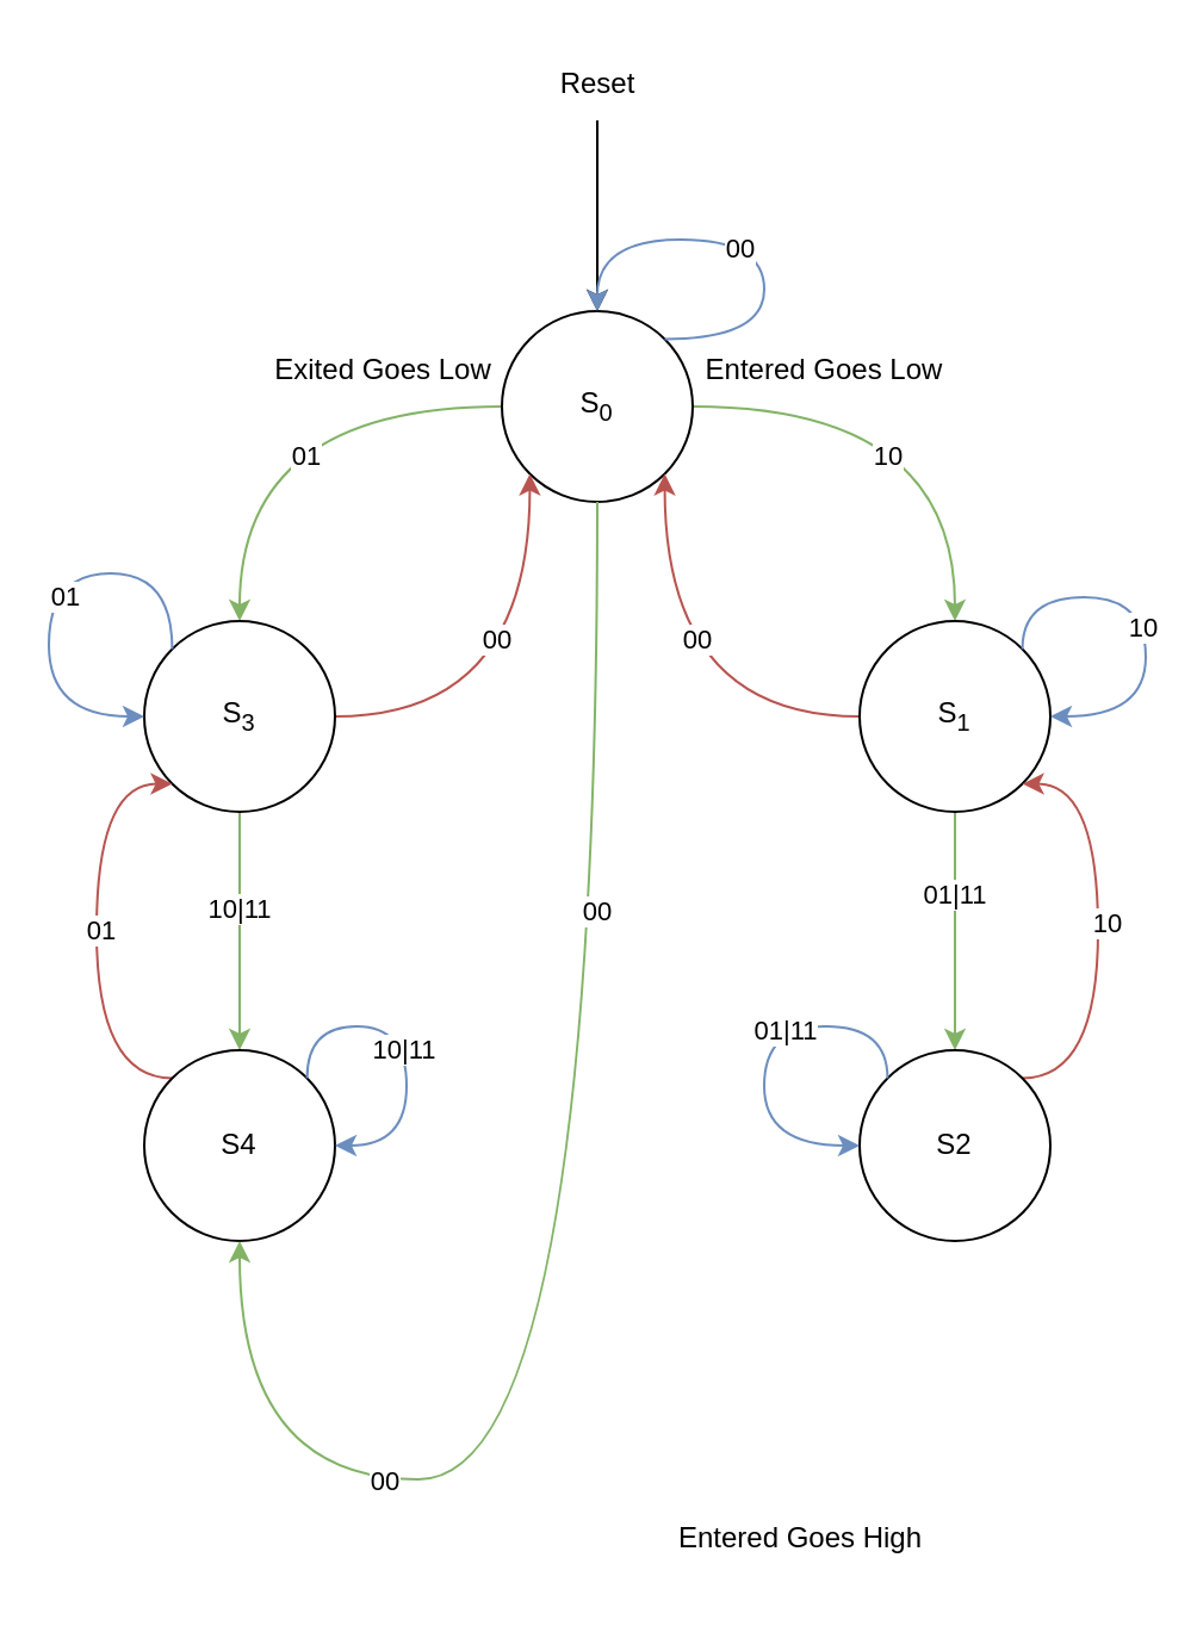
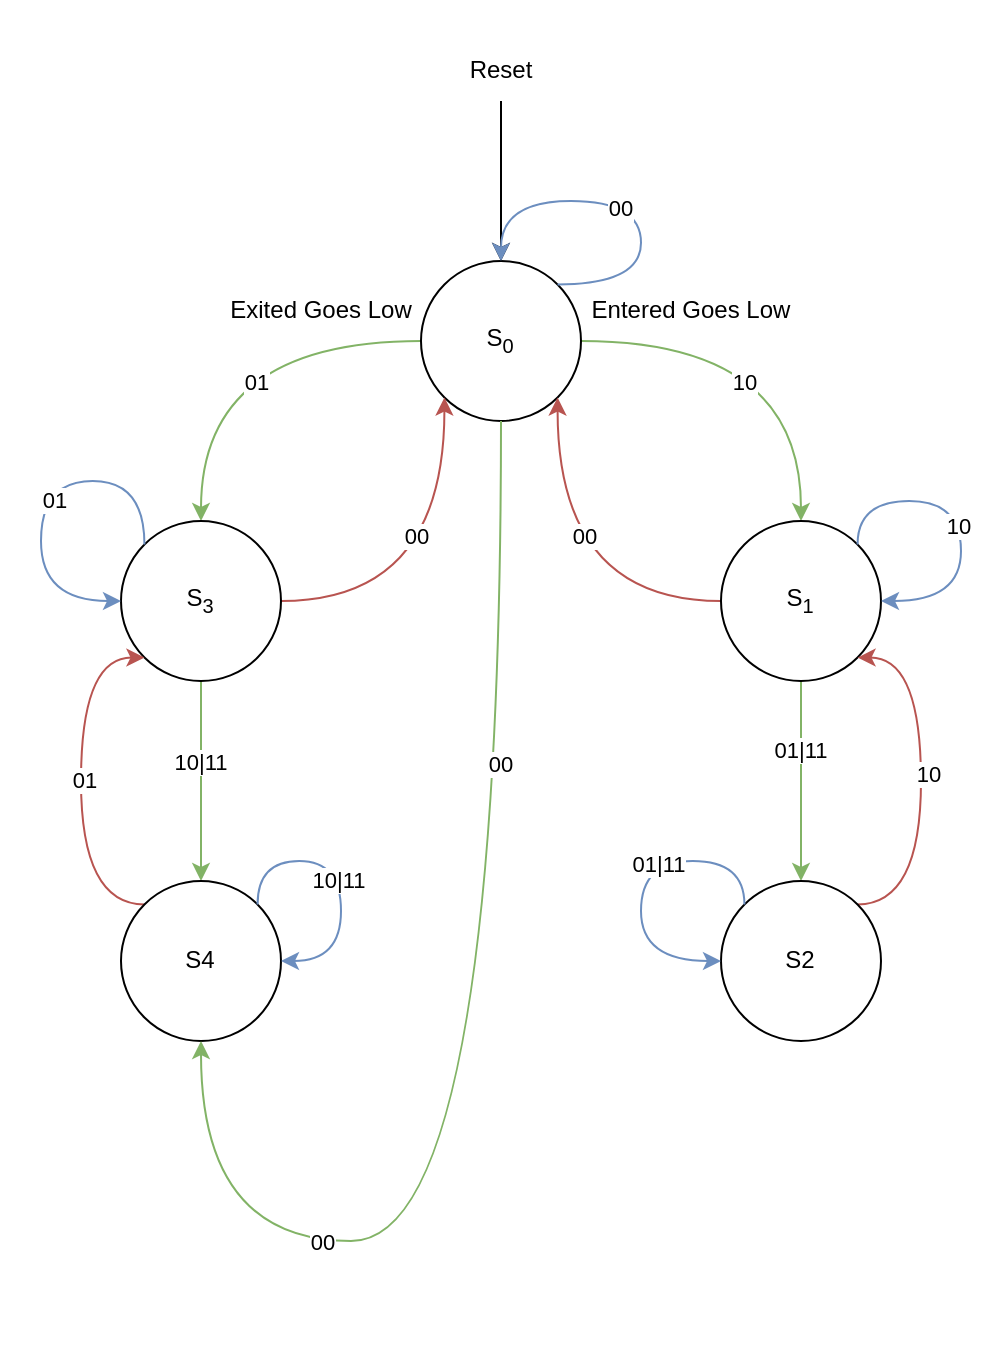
- <mxCell id="23" value="Entered Goes High" style="text;html=1;align=center;verticalAlign=middle;resizable=0;points=[];autosize=1;strokeColor=none;fillColor=none;" vertex="1" parent="1"><mxGeometry x="270" y="630" width="130" height="30" as="geometry" /></mxCell>
